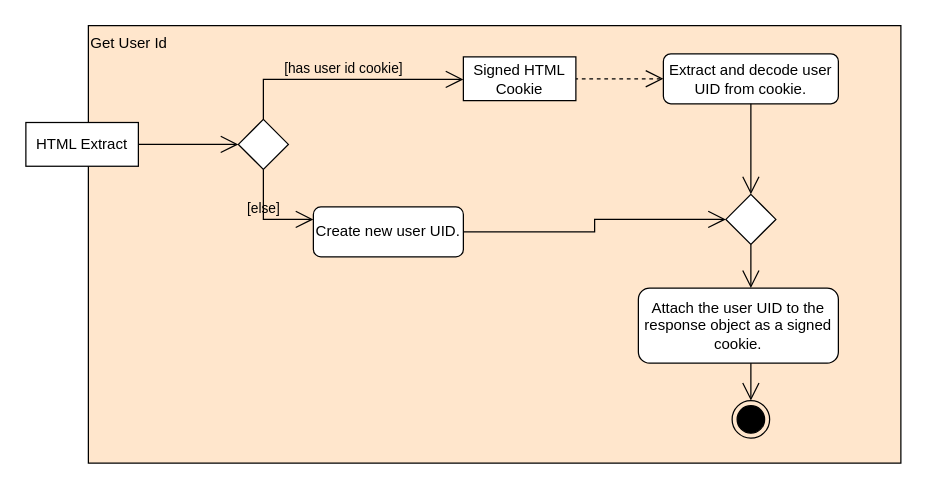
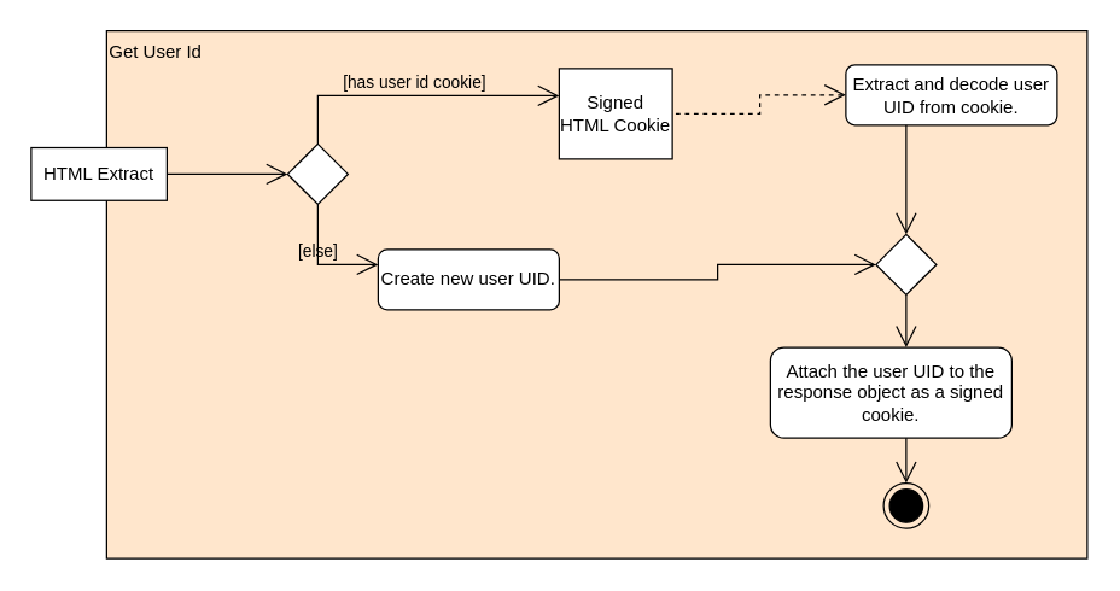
- <mxCell id="3" value="Signed HTML Cookie" style="html=1;whiteSpace=wrap;" vertex="1" parent="1"><mxGeometry x="370" y="45" width="90" height="35" as="geometry" /></mxCell>
+ <mxCell id="3" value="Signed HTML Cookie" style="html=1;whiteSpace=wrap;" vertex="1" parent="1"><mxGeometry x="370" y="45" width="75" height="60" as="geometry" /></mxCell>
- <mxCell id="5" value="Extract and decode user UID from cookie." style="shape=rect;html=1;rounded=1;whiteSpace=wrap;align=center;" vertex="1" parent="1"><mxGeometry x="530" y="42.5" width="140" height="40" as="geometry" /></mxCell>
+ <mxCell id="5" value="Extract and decode user UID from cookie." style="shape=rect;html=1;rounded=1;whiteSpace=wrap;align=center;" vertex="1" parent="1"><mxGeometry x="560" y="42.5" width="140" height="40" as="geometry" /></mxCell>
